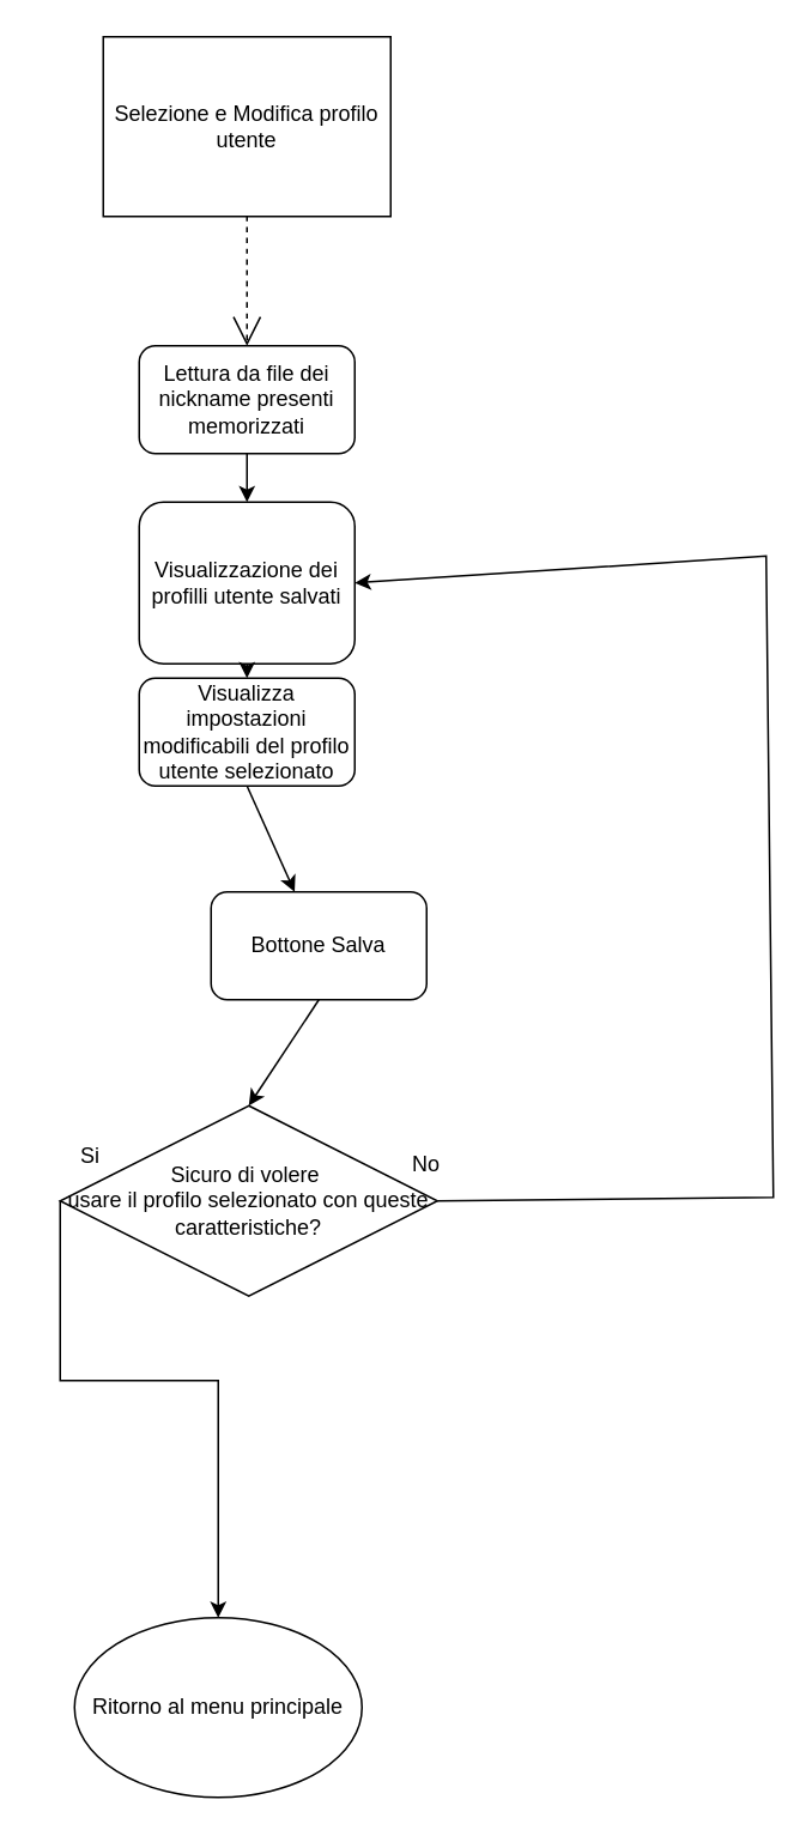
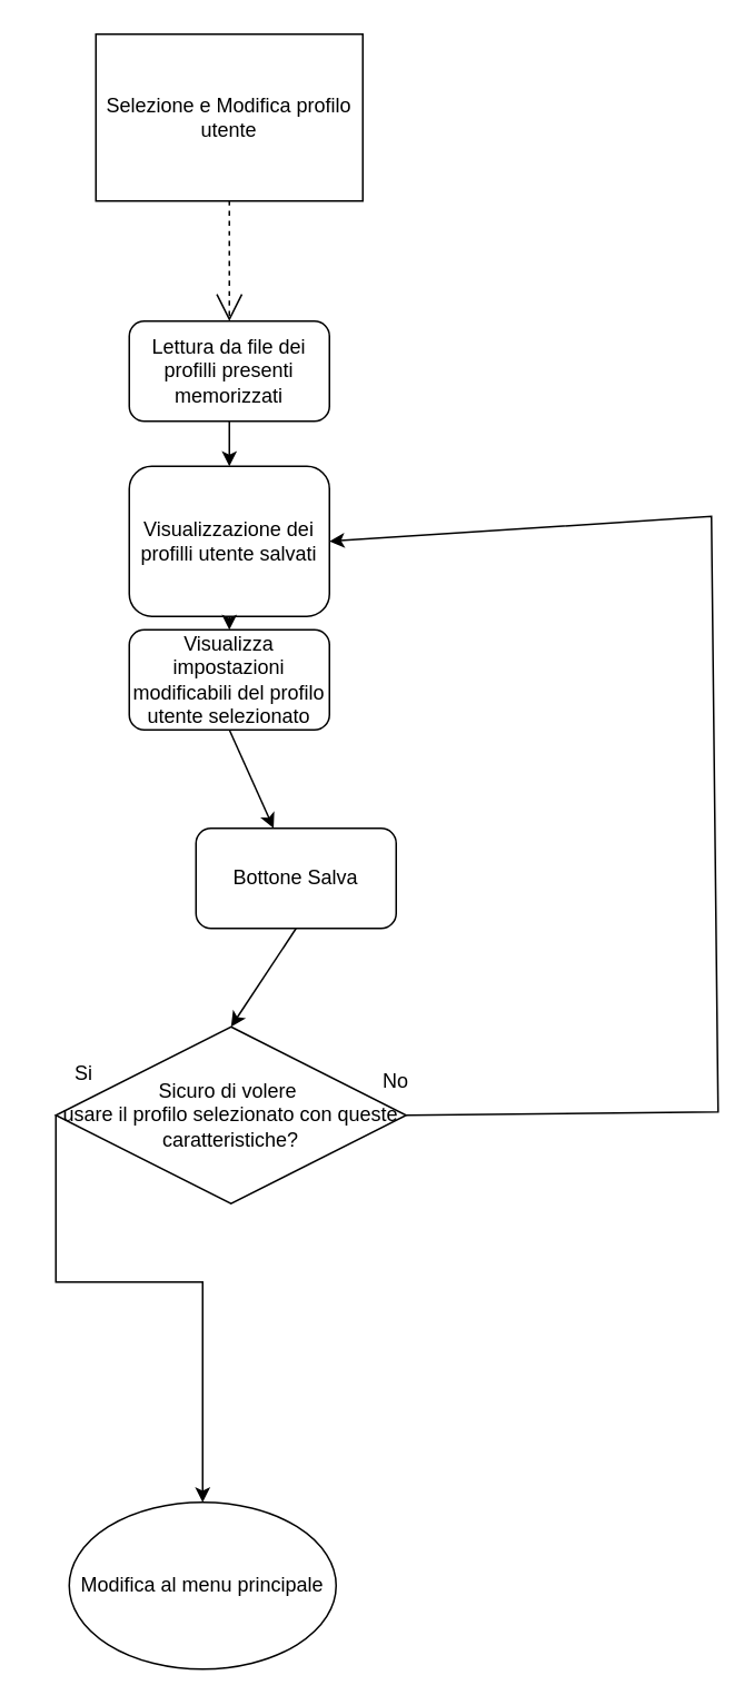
- <mxCell id="5" value="Lettura da file dei nickname presenti memorizzati" style="rounded=1;whiteSpace=wrap;html=1;" parent="1" vertex="1"><mxGeometry x="77" y="192" width="120" height="60" as="geometry" /></mxCell>
+ <mxCell id="5" value="Lettura da file dei profilli presenti memorizzati" style="rounded=1;whiteSpace=wrap;html=1;" parent="1" vertex="1"><mxGeometry x="77" y="192" width="120" height="60" as="geometry" /></mxCell>
- <mxCell id="4" value="Ritorno al menu principale" style="ellipse;whiteSpace=wrap;html=1;hachureGap=4;fontSize=12;" parent="1" vertex="1"><mxGeometry x="41" y="900" width="160" height="100" as="geometry" /></mxCell>
+ <mxCell id="4" value="Modifica al menu principale" style="ellipse;whiteSpace=wrap;html=1;hachureGap=4;fontSize=12;" parent="1" vertex="1"><mxGeometry x="41" y="900" width="160" height="100" as="geometry" /></mxCell>
